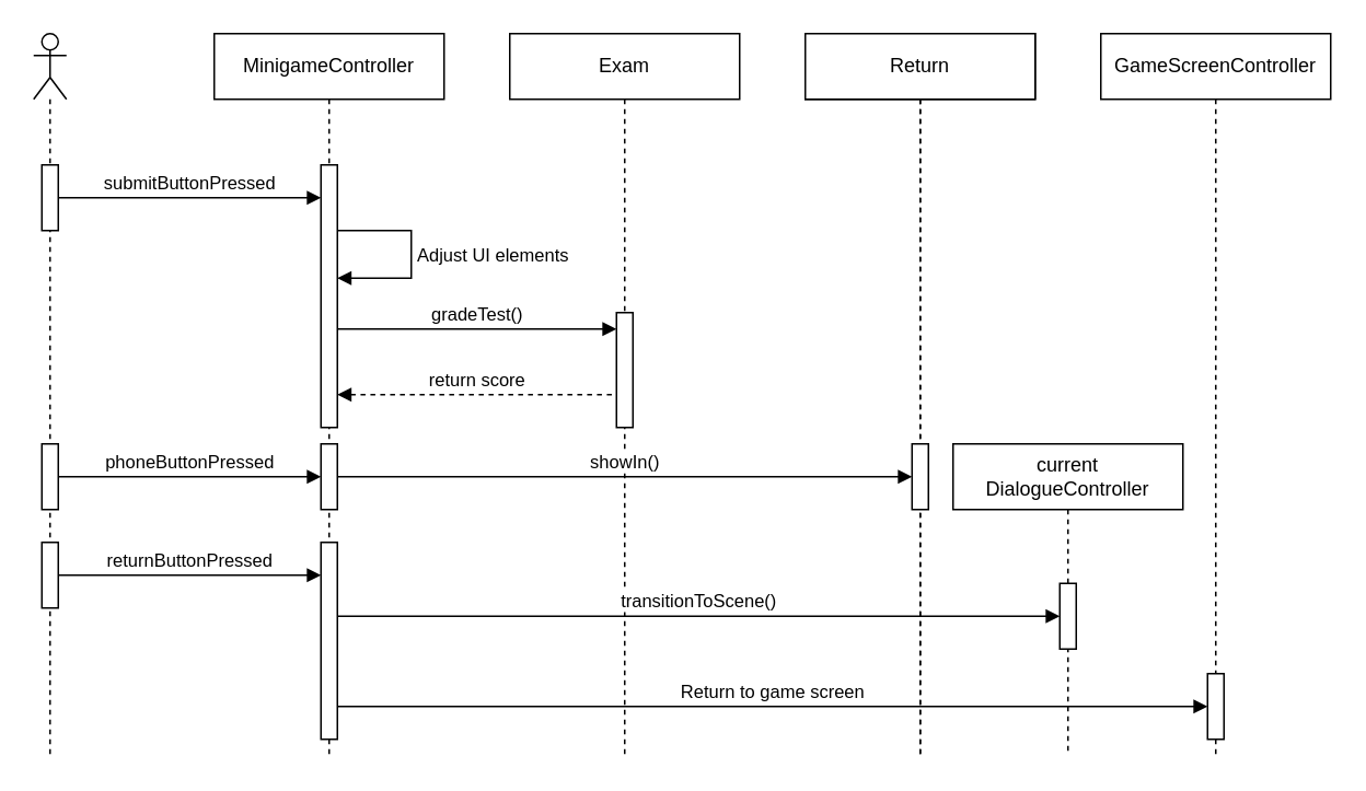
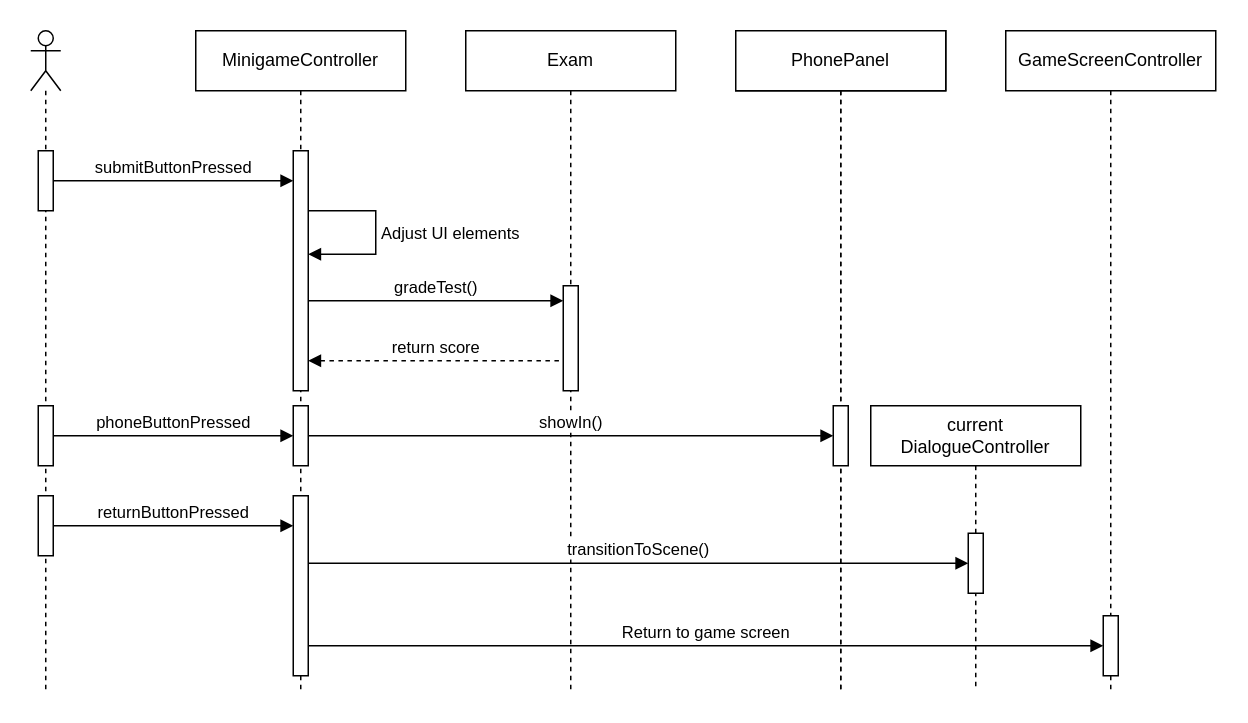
- <mxCell id="14" value="Return" style="shape=umlLifeline;perimeter=lifelinePerimeter;whiteSpace=wrap;html=1;container=1;dropTarget=0;collapsible=0;recursiveResize=0;outlineConnect=0;portConstraint=eastwest;newEdgeStyle={&quot;curved&quot;:0,&quot;rounded&quot;:0};" vertex="1" parent="1"><mxGeometry x="490" y="20" width="140" height="440" as="geometry" /></mxCell>
+ <mxCell id="14" value="PhonePanel" style="shape=umlLifeline;perimeter=lifelinePerimeter;whiteSpace=wrap;html=1;container=1;dropTarget=0;collapsible=0;recursiveResize=0;outlineConnect=0;portConstraint=eastwest;newEdgeStyle={&quot;curved&quot;:0,&quot;rounded&quot;:0};" vertex="1" parent="1"><mxGeometry x="490" y="20" width="140" height="440" as="geometry" /></mxCell>
